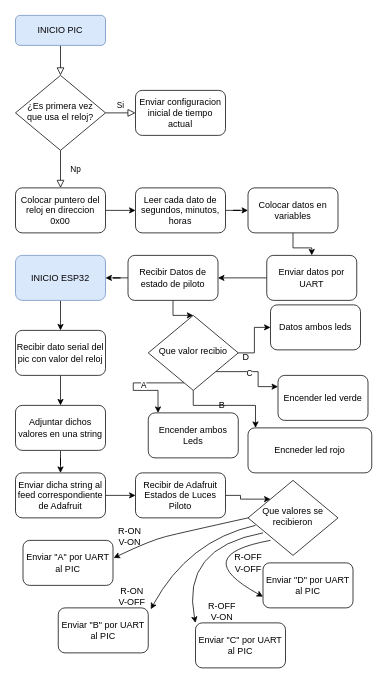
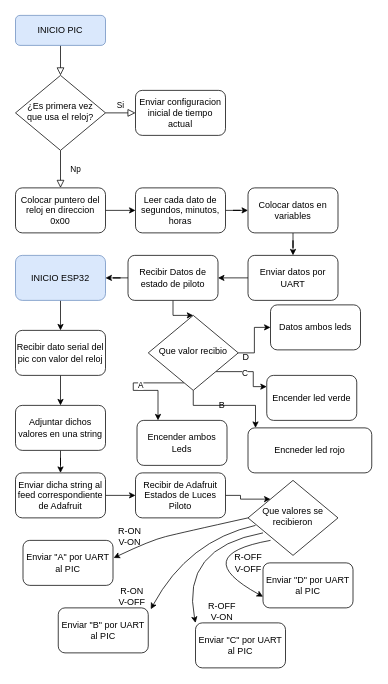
- <mxCell id="15" value="Enviar datos por UART" style="rounded=1;whiteSpace=wrap;html=1;fontColor=#000000;" vertex="1" parent="1"><mxGeometry x="355" y="340" width="120" height="60" as="geometry" /></mxCell>
+ <mxCell id="15" value="Enviar datos por UART" style="rounded=1;whiteSpace=wrap;html=1;fontColor=#000000;" vertex="1" parent="1"><mxGeometry x="330" y="340" width="120" height="60" as="geometry" /></mxCell>
- <mxCell id="39" value="Encender led verde" style="rounded=1;whiteSpace=wrap;html=1;fontColor=#000000;" vertex="1" parent="1"><mxGeometry x="370" y="500" width="120" height="60" as="geometry" /></mxCell>
+ <mxCell id="39" value="Encender led verde" style="rounded=1;whiteSpace=wrap;html=1;fontColor=#000000;" vertex="1" parent="1"><mxGeometry x="355" y="500" width="120" height="60" as="geometry" /></mxCell>
- <mxCell id="36" value="Encender ambos Leds" style="rounded=1;whiteSpace=wrap;html=1;fontColor=#000000;" vertex="1" parent="1"><mxGeometry x="197" y="550" width="120" height="60" as="geometry" /></mxCell>
+ <mxCell id="36" value="Encender ambos Leds" style="rounded=1;whiteSpace=wrap;html=1;fontColor=#000000;" vertex="1" parent="1"><mxGeometry x="182" y="560" width="120" height="60" as="geometry" /></mxCell>
